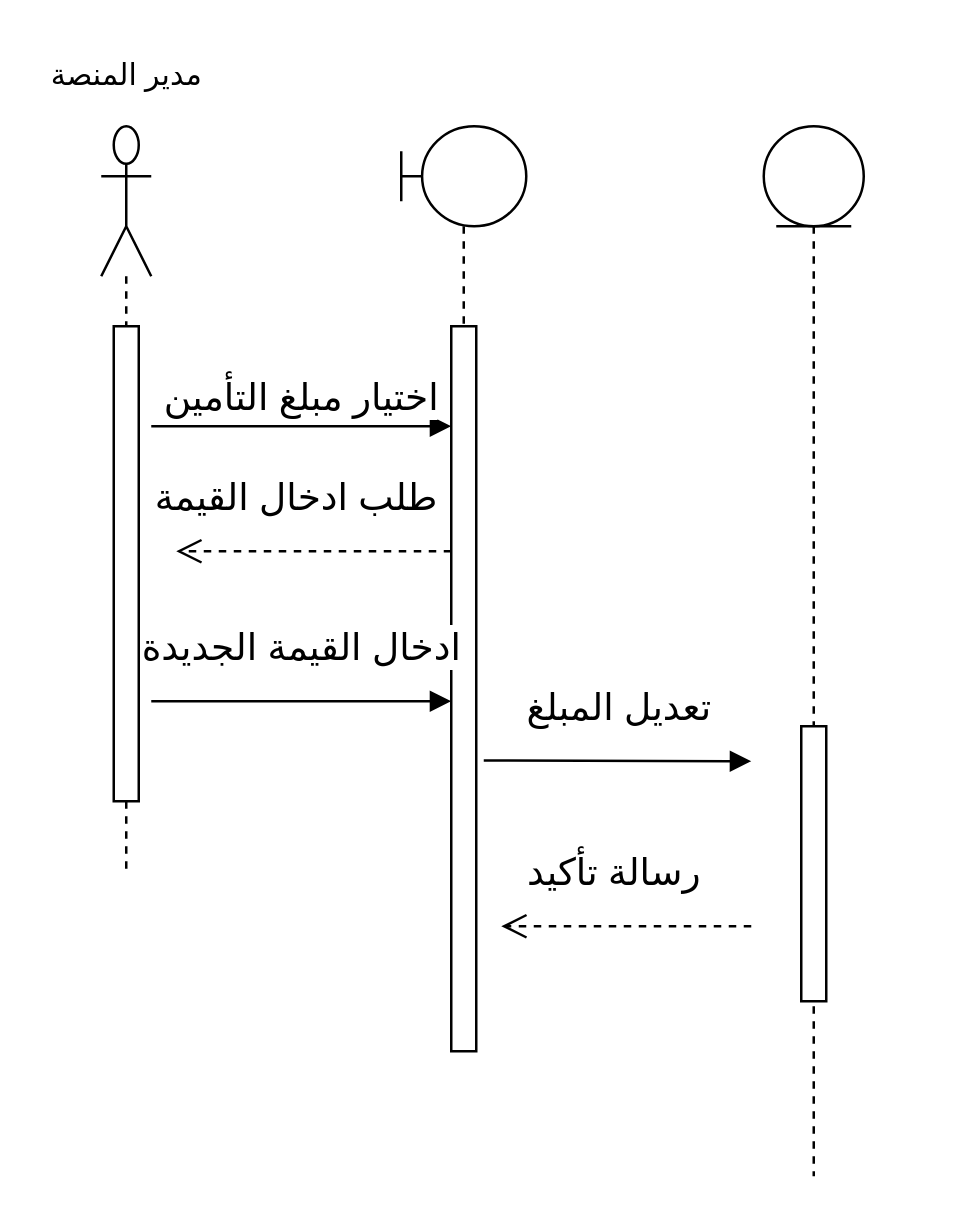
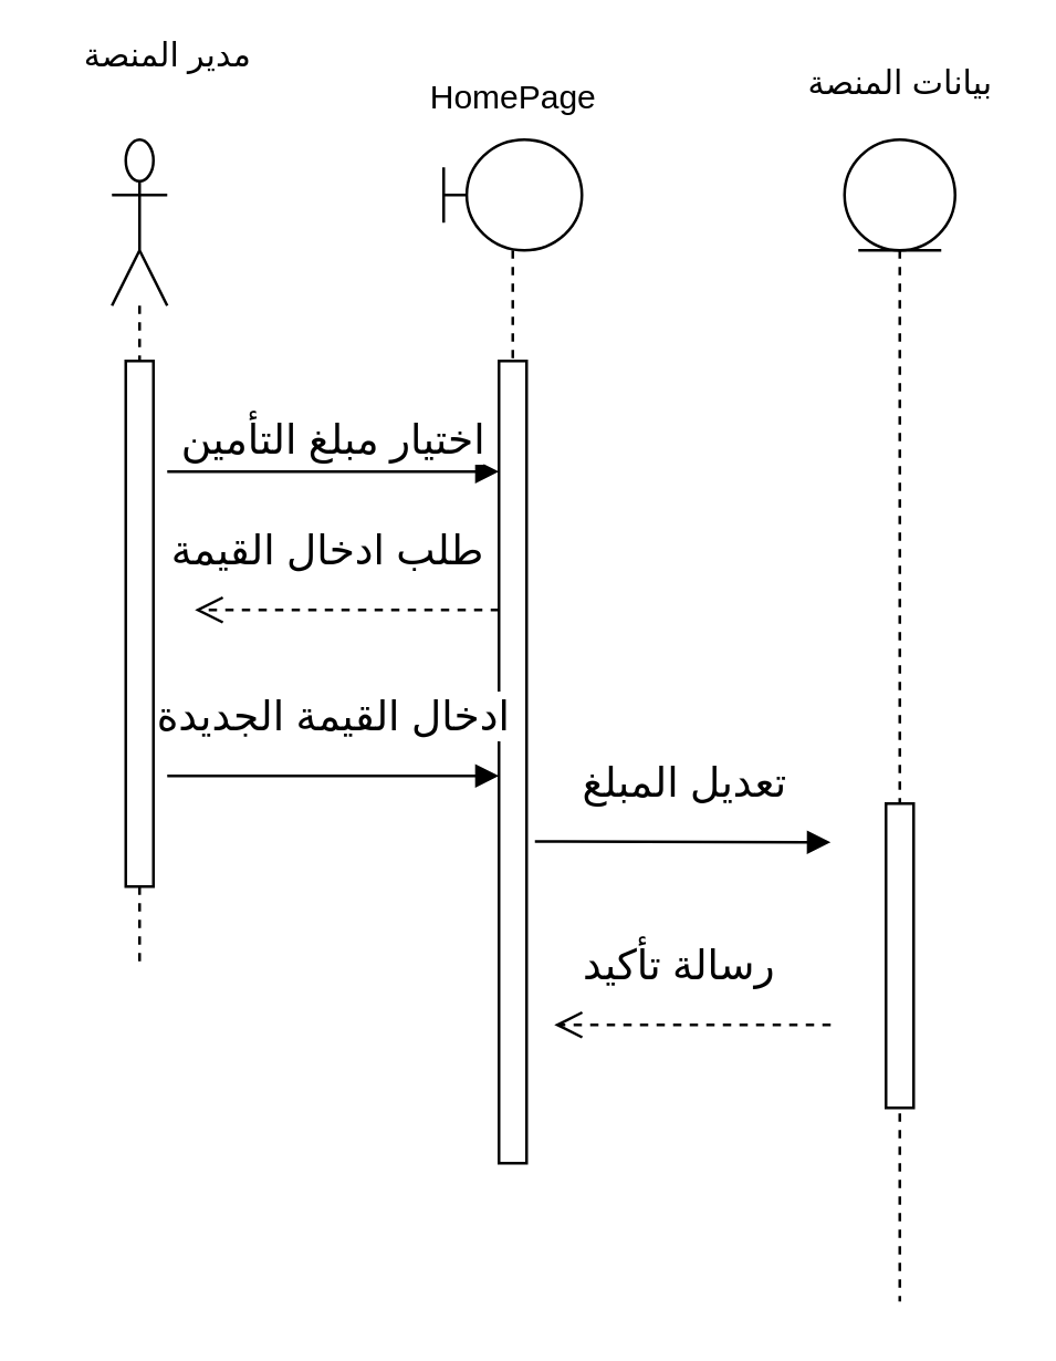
- <mxCell id="4" value="مدير المنصة" style="text;html=1;align=center;verticalAlign=middle;resizable=0;points=[];autosize=1;" parent="1" vertex="1"><mxGeometry x="20" y="20" width="60" height="20" as="geometry" /></mxCell>
+ <mxCell id="4" value="مدير المنصة" style="text;html=1;align=center;verticalAlign=middle;resizable=0;points=[];autosize=1;" parent="1" vertex="1"><mxGeometry x="30" y="10" width="60" height="20" as="geometry" /></mxCell>
+ <mxCell id="10" value="بيانات المنصة" style="text;html=1;align=center;verticalAlign=middle;resizable=0;points=[];autosize=1;" parent="1" vertex="1"><mxGeometry x="290" y="20" width="70" height="20" as="geometry" /></mxCell>
+ <mxCell id="7" value="HomePage" style="text;html=1;align=center;verticalAlign=middle;resizable=0;points=[];autosize=1;" parent="1" vertex="1"><mxGeometry x="145" y="25" width="80" height="20" as="geometry" /></mxCell>
